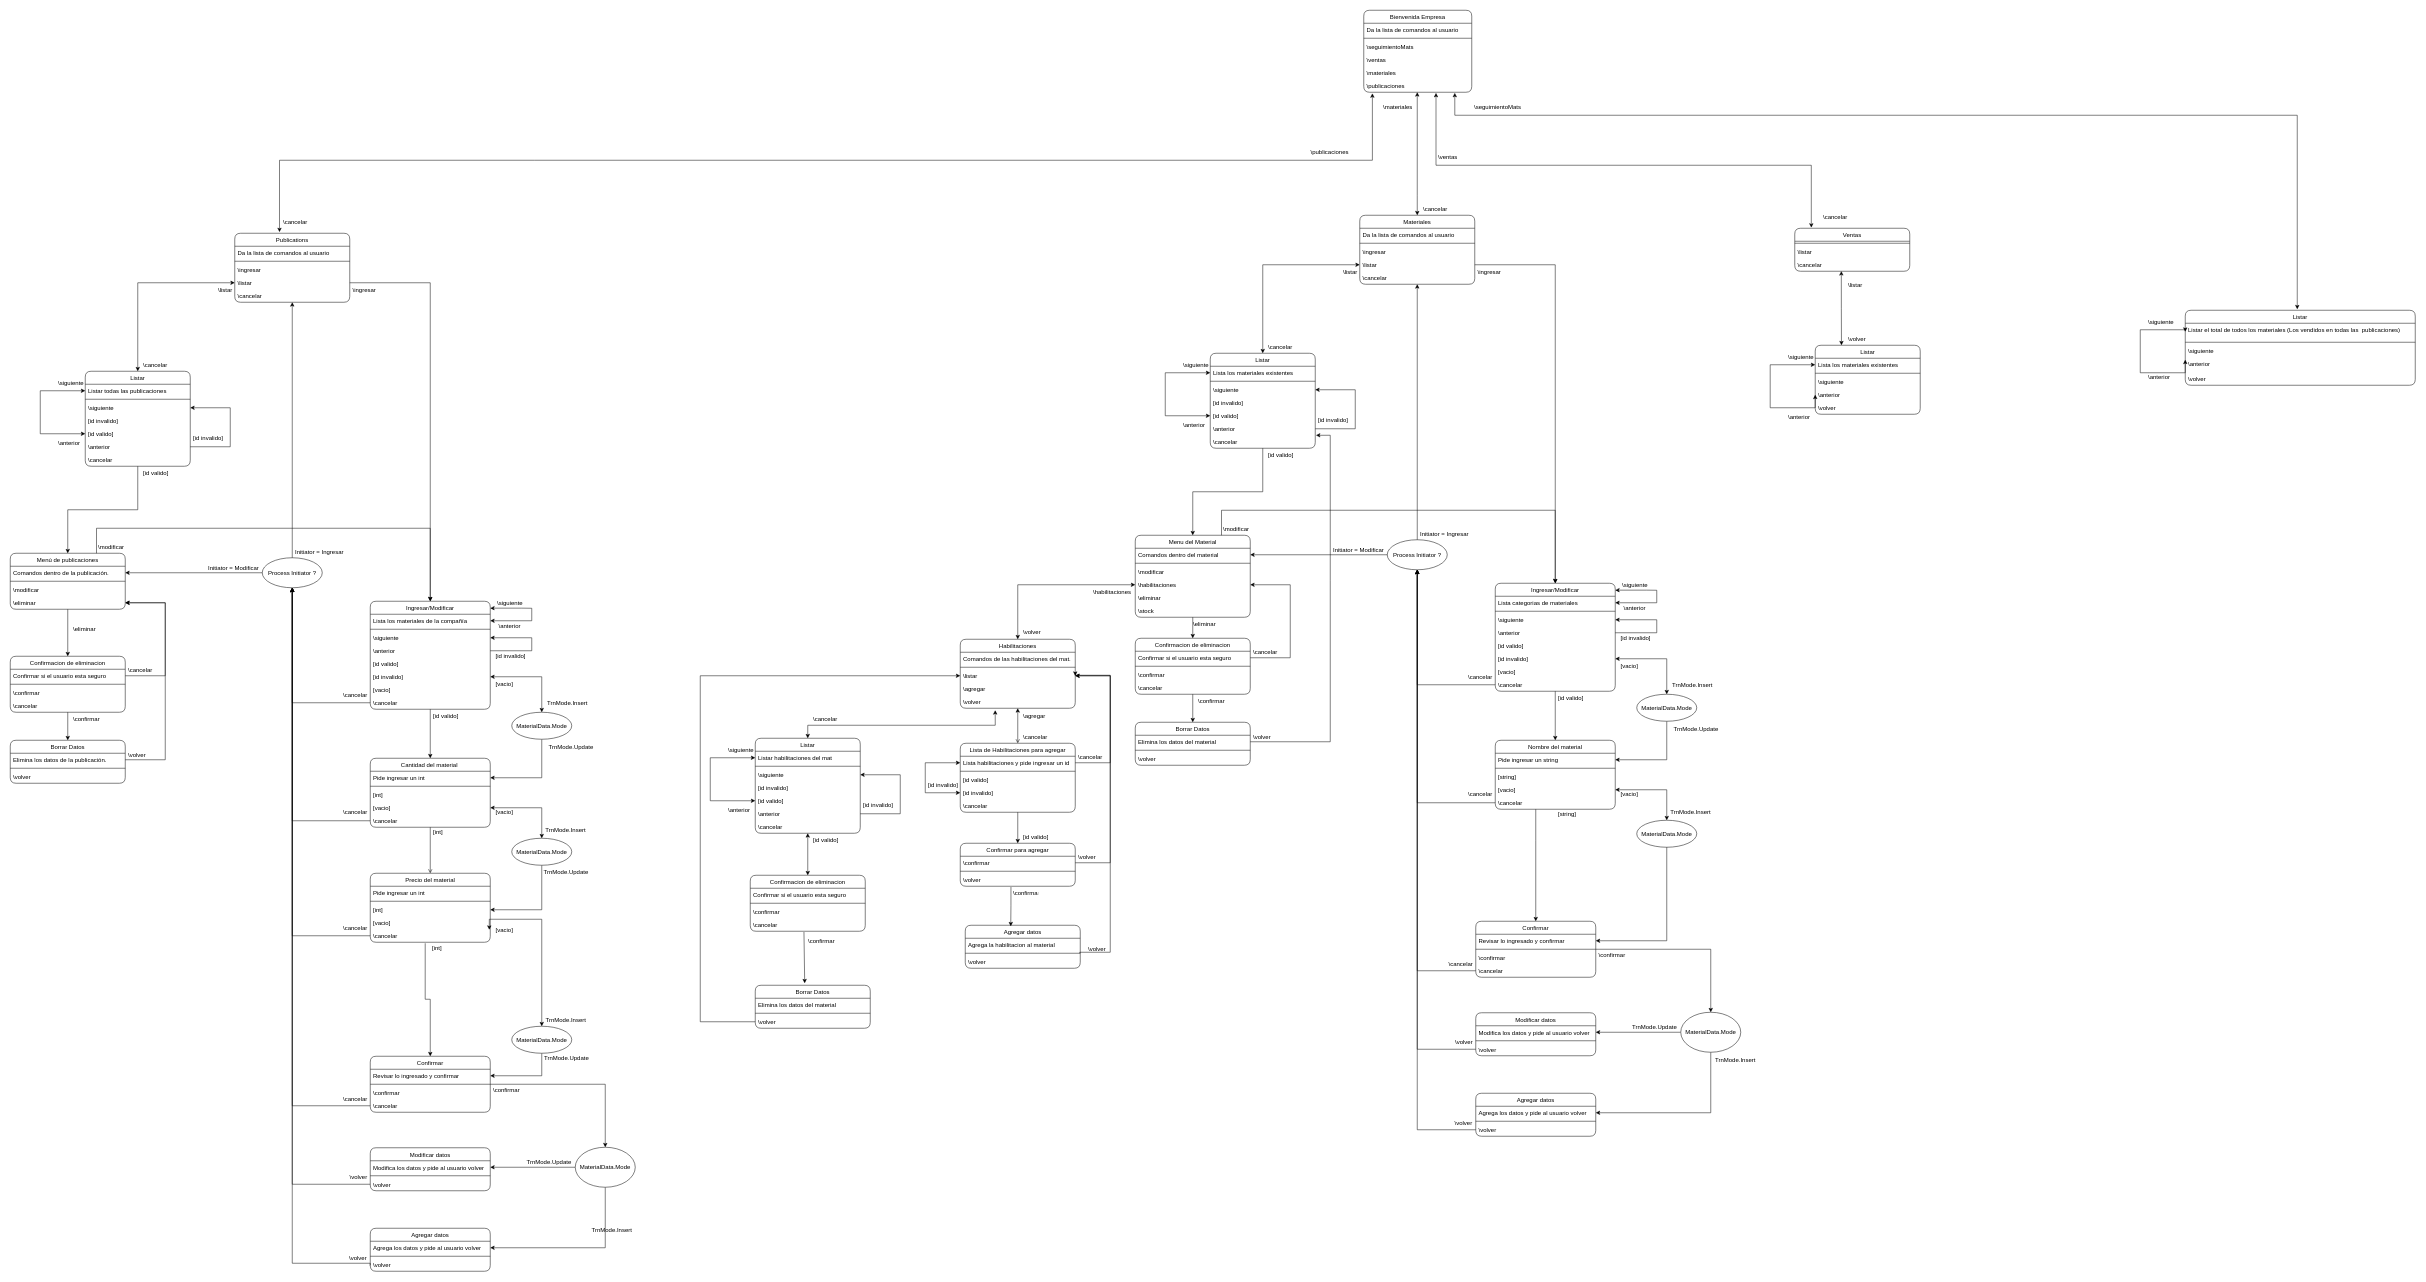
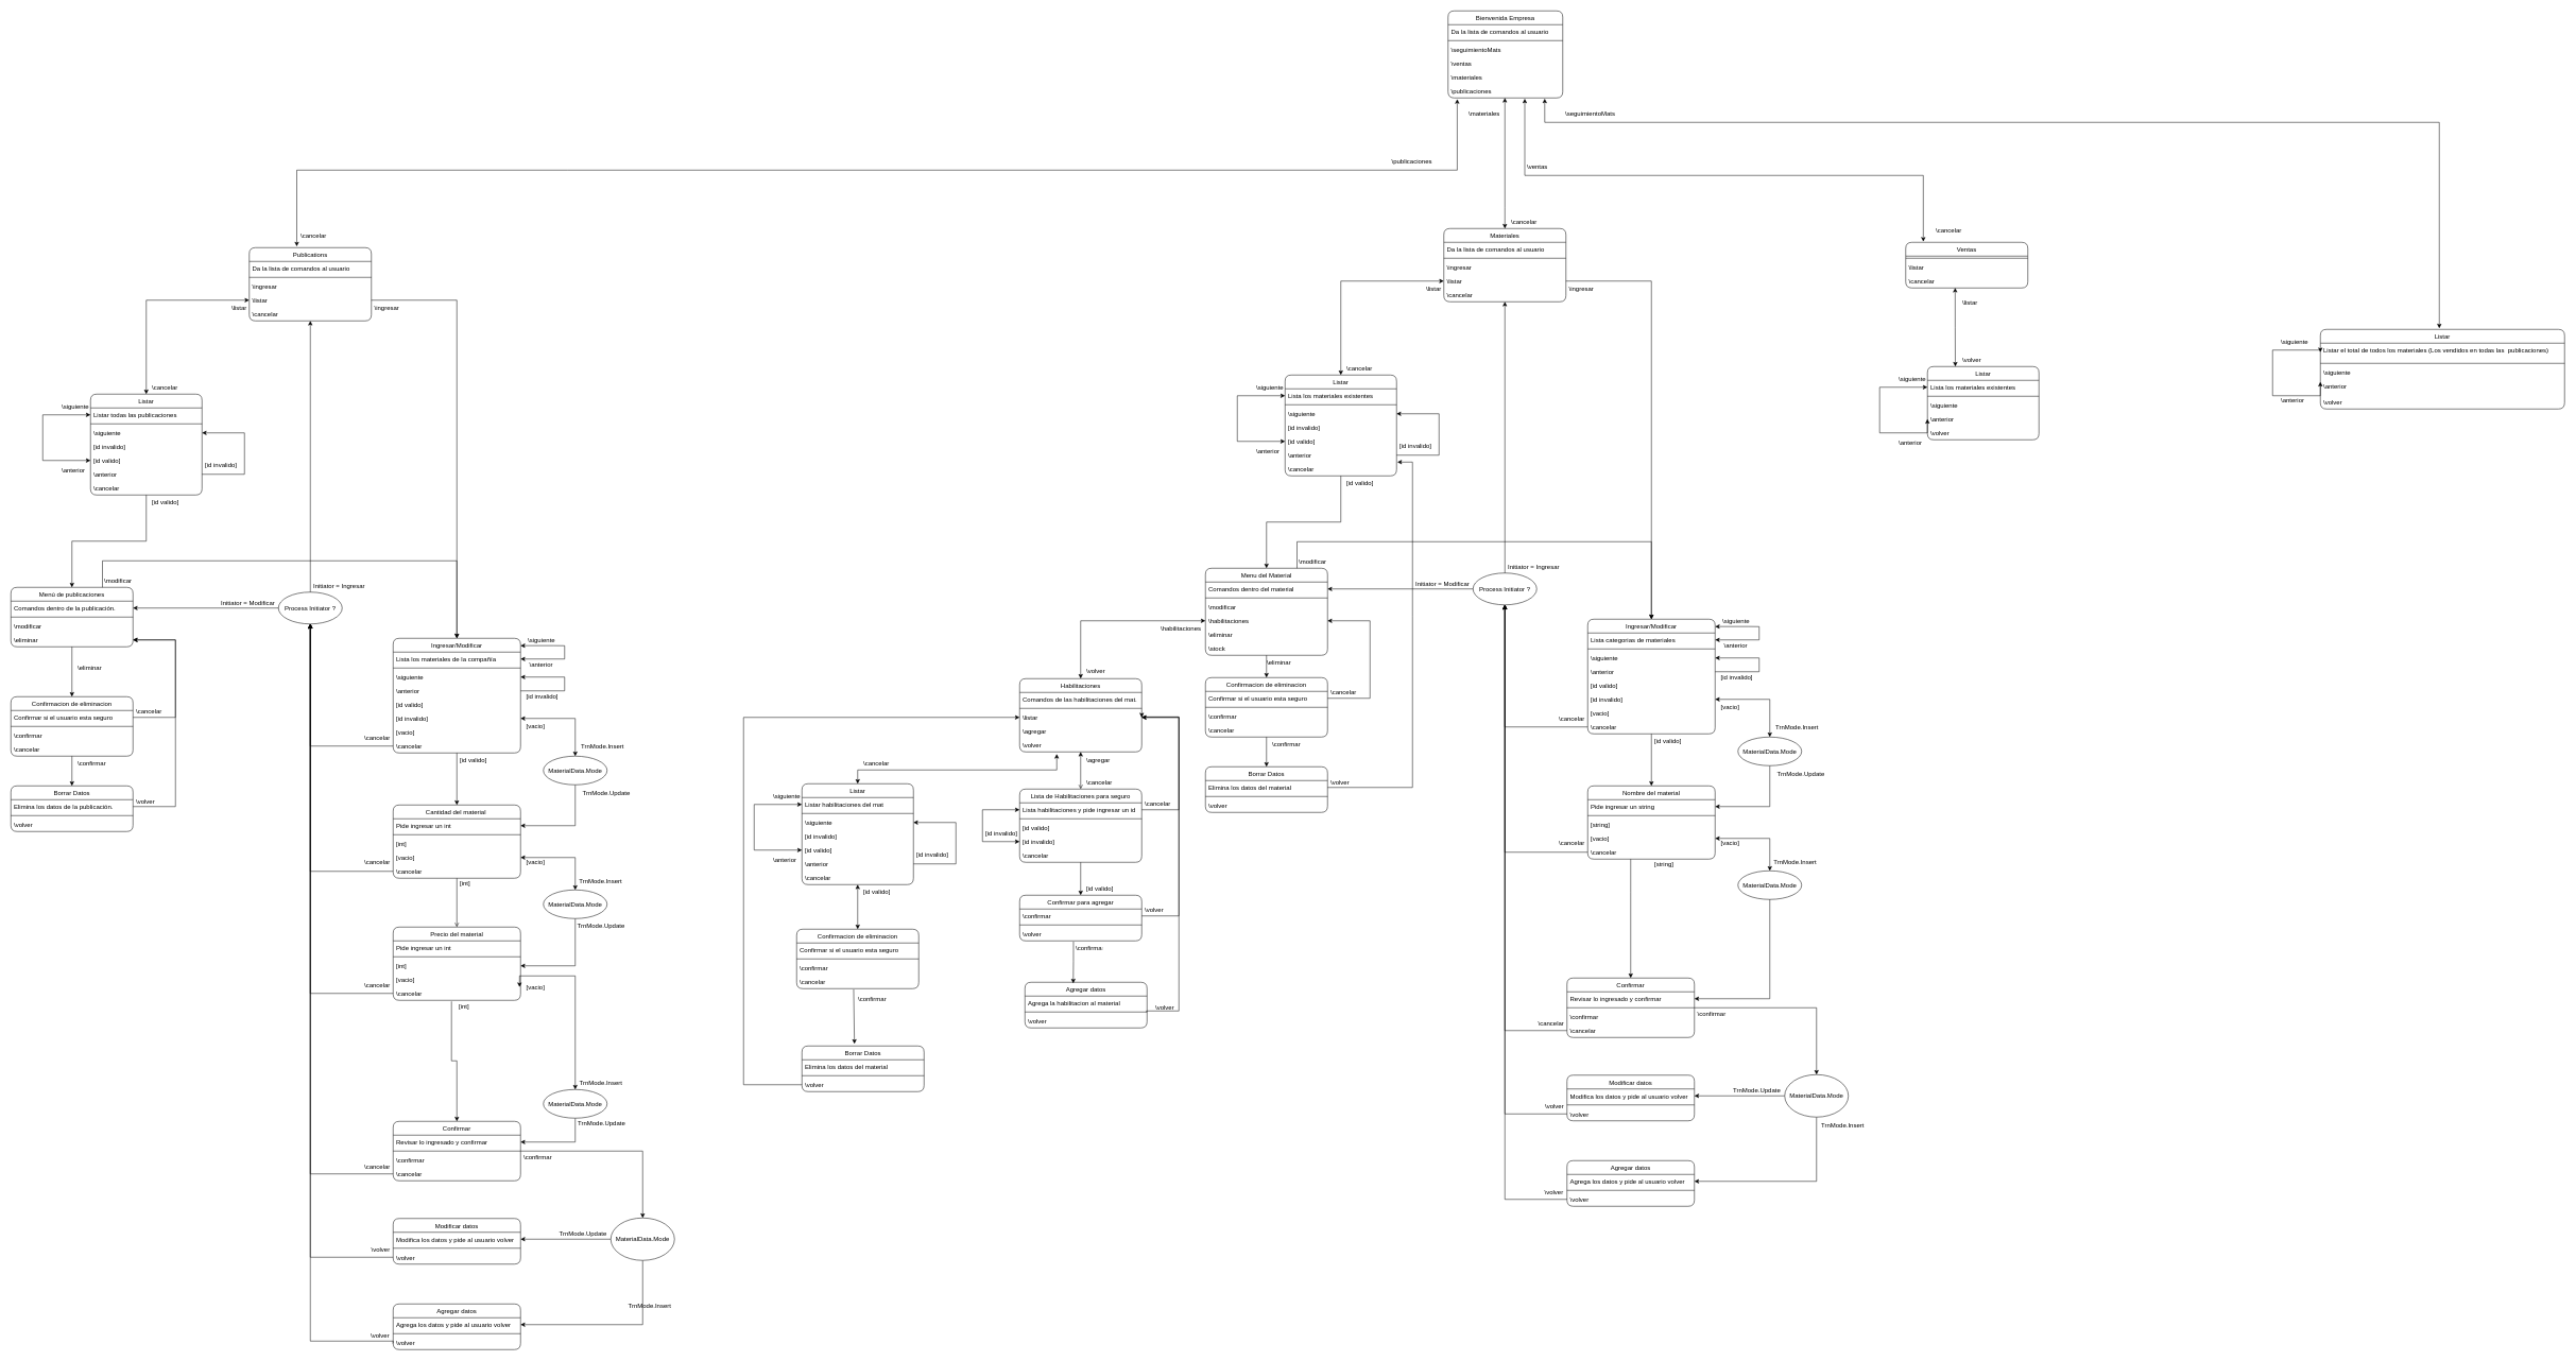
- <mxCell id="112" value="Lista de Habilitaciones para agregar" style="swimlane;fontStyle=0;childLayout=stackLayout;horizontal=1;startSize=26;fillColor=none;horizontalStack=0;resizeParent=1;resizeParentMax=0;resizeLast=0;collapsible=1;marginBottom=0;rounded=1;" parent="1" vertex="1"><mxGeometry x="1920" y="1486" width="230" height="138" as="geometry" /></mxCell>
+ <mxCell id="112" value="Lista de Habilitaciones para seguro" style="swimlane;fontStyle=0;childLayout=stackLayout;horizontal=1;startSize=26;fillColor=none;horizontalStack=0;resizeParent=1;resizeParentMax=0;resizeLast=0;collapsible=1;marginBottom=0;rounded=1;" parent="1" vertex="1"><mxGeometry x="1920" y="1486" width="230" height="138" as="geometry" /></mxCell>
